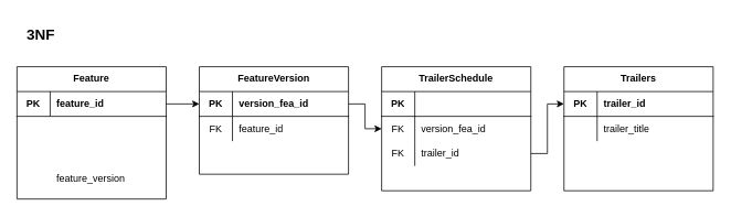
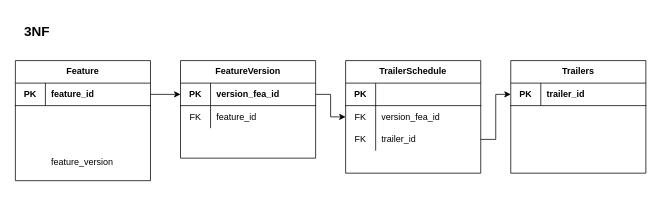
- <mxCell id="35" value="trailer_title" style="shape=partialRectangle;html=1;whiteSpace=wrap;connectable=0;fillColor=none;top=0;left=0;bottom=0;right=0;align=left;spacingLeft=6;overflow=hidden;" vertex="1" parent="33"><mxGeometry x="40" width="140" height="30" as="geometry" /></mxCell>
